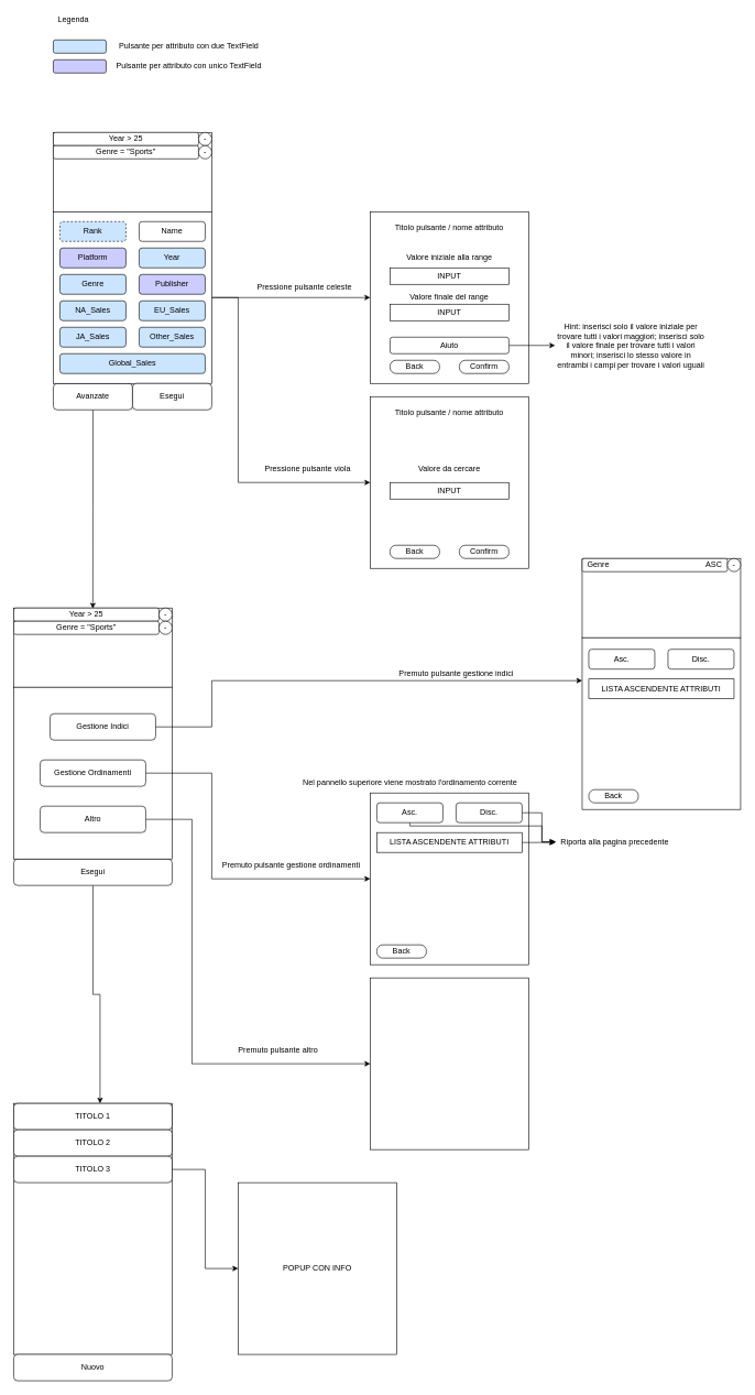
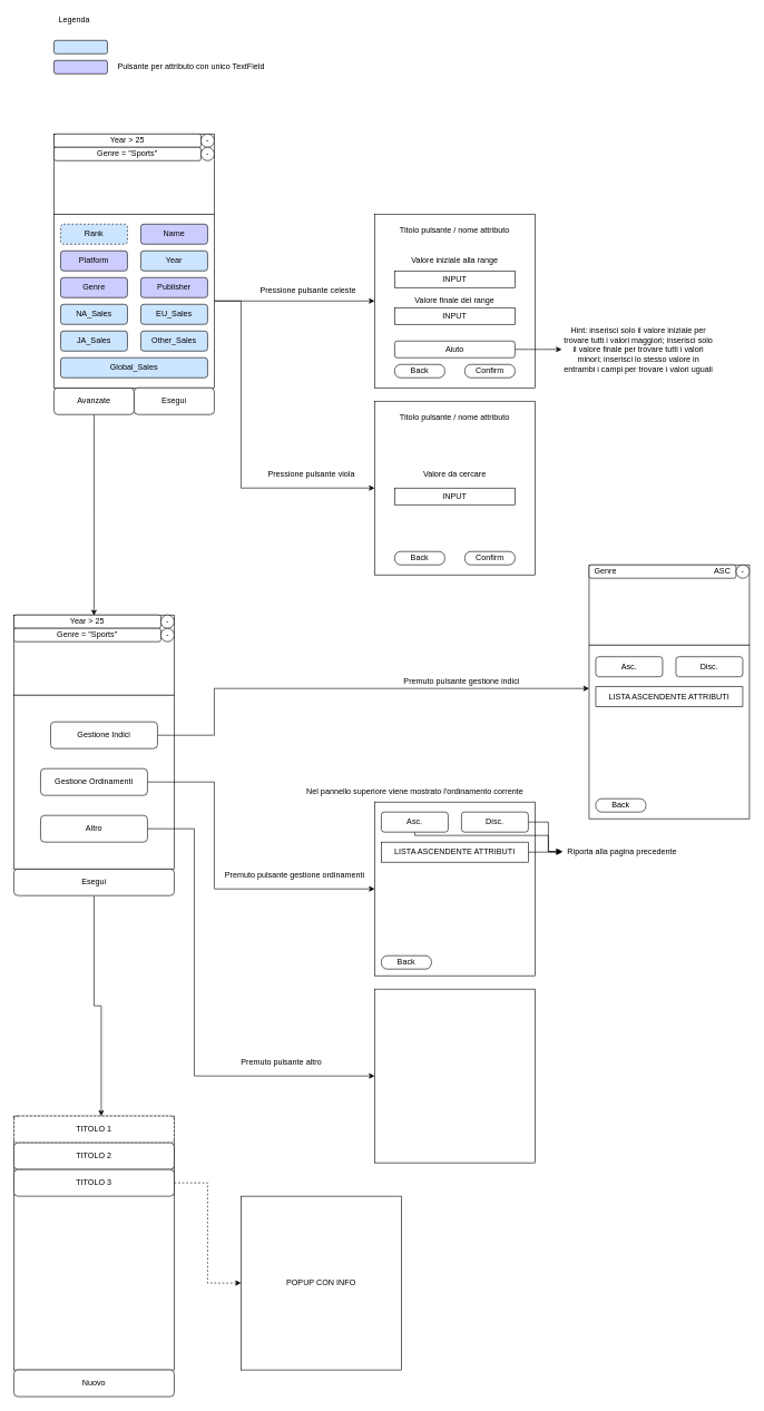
- <mxCell id="26" value="Pulsante per attributo con due TextField" style="text;html=1;align=center;verticalAlign=middle;resizable=0;points=[];autosize=1;strokeColor=none;" vertex="1" parent="1"><mxGeometry x="170" y="60" width="230" height="20" as="geometry" /></mxCell>
- <mxCell id="13" value="Name" style="rounded=1;whiteSpace=wrap;html=1;fillColor=#ffffff;" vertex="1" parent="1"><mxGeometry x="210" y="335" width="100" height="30" as="geometry" /></mxCell>
+ <mxCell id="13" value="Name" style="rounded=1;whiteSpace=wrap;html=1;fillColor=#CCCCFF;" vertex="1" parent="1"><mxGeometry x="210" y="335" width="100" height="30" as="geometry" /></mxCell>
- <mxCell id="16" value="Genre" style="rounded=1;whiteSpace=wrap;html=1;fillColor=#cce5ff;" vertex="1" parent="1"><mxGeometry x="90" y="415" width="100" height="30" as="geometry" /></mxCell>
+ <mxCell id="16" value="Genre" style="rounded=1;whiteSpace=wrap;html=1;fillColor=#CCCCFF;" vertex="1" parent="1"><mxGeometry x="90" y="415" width="100" height="30" as="geometry" /></mxCell>
- <mxCell id="85" value="TITOLO 1" style="rounded=1;whiteSpace=wrap;html=1;" vertex="1" parent="1"><mxGeometry x="20" y="1670" width="240" height="40" as="geometry" /></mxCell>
+ <mxCell id="85" value="TITOLO 1" style="rounded=1;whiteSpace=wrap;html=1;dashed=1;" vertex="1" parent="1"><mxGeometry x="20" y="1670" width="240" height="40" as="geometry" /></mxCell>
- <mxCell id="88" style="edgeStyle=orthogonalEdgeStyle;rounded=0;orthogonalLoop=1;jettySize=auto;html=1;entryX=0;entryY=0.5;entryDx=0;entryDy=0;" edge="1" parent="1" source="89" target="90"><mxGeometry relative="1" as="geometry" /></mxCell>
+ <mxCell id="88" style="edgeStyle=orthogonalEdgeStyle;rounded=0;orthogonalLoop=1;jettySize=auto;html=1;entryX=0;entryY=0.5;entryDx=0;entryDy=0;dashed=1;" edge="1" parent="1" source="89" target="90"><mxGeometry relative="1" as="geometry" /></mxCell>
